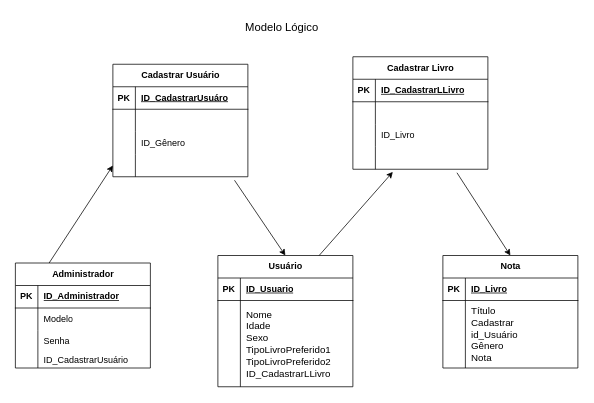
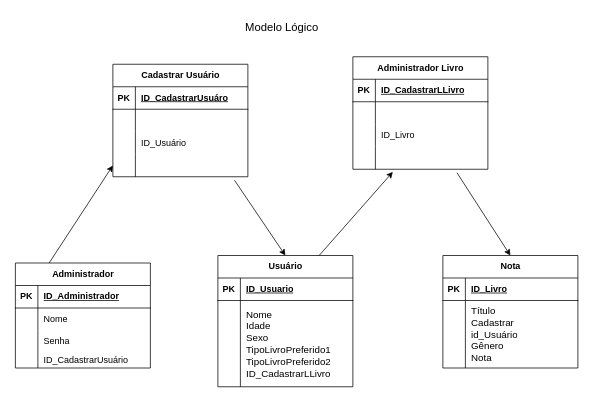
- <mxCell id="43" value="Cadastrar Livro" style="shape=table;startSize=30;container=1;collapsible=1;childLayout=tableLayout;fixedRows=1;rowLines=0;fontStyle=1;align=center;resizeLast=1;html=1;" vertex="1" parent="1"><mxGeometry x="470" y="75" width="180" height="150" as="geometry" /></mxCell>
+ <mxCell id="43" value="Administrador Livro" style="shape=table;startSize=30;container=1;collapsible=1;childLayout=tableLayout;fixedRows=1;rowLines=0;fontStyle=1;align=center;resizeLast=1;html=1;" vertex="1" parent="1"><mxGeometry x="470" y="75" width="180" height="150" as="geometry" /></mxCell>
- <mxCell id="39" value="ID_Gênero" style="shape=partialRectangle;connectable=0;fillColor=none;top=0;left=0;bottom=0;right=0;align=left;spacingLeft=6;overflow=hidden;whiteSpace=wrap;html=1;" vertex="1" parent="37"><mxGeometry x="30" width="150" height="30" as="geometry"><mxRectangle width="150" height="30" as="alternateBounds" /></mxGeometry></mxCell>
+ <mxCell id="39" value="ID_Usuário" style="shape=partialRectangle;connectable=0;fillColor=none;top=0;left=0;bottom=0;right=0;align=left;spacingLeft=6;overflow=hidden;whiteSpace=wrap;html=1;" vertex="1" parent="37"><mxGeometry x="30" width="150" height="30" as="geometry"><mxRectangle width="150" height="30" as="alternateBounds" /></mxGeometry></mxCell>
- <mxCell id="23" value="Modelo" style="shape=partialRectangle;connectable=0;fillColor=none;top=0;left=0;bottom=0;right=0;align=left;spacingLeft=6;overflow=hidden;whiteSpace=wrap;html=1;" vertex="1" parent="21"><mxGeometry x="30" width="150" height="30" as="geometry"><mxRectangle width="150" height="30" as="alternateBounds" /></mxGeometry></mxCell>
+ <mxCell id="23" value="Nome" style="shape=partialRectangle;connectable=0;fillColor=none;top=0;left=0;bottom=0;right=0;align=left;spacingLeft=6;overflow=hidden;whiteSpace=wrap;html=1;" vertex="1" parent="21"><mxGeometry x="30" width="150" height="30" as="geometry"><mxRectangle width="150" height="30" as="alternateBounds" /></mxGeometry></mxCell>
